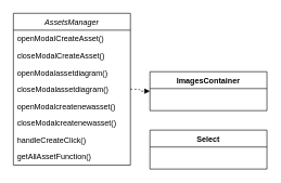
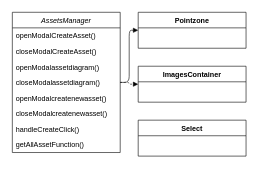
+ <mxCell id="11" value="Pointzone" style="swimlane;align=center;verticalAlign=middle;childLayout=stackLayout;horizontal=1;startSize=26;horizontalStack=0;resizeParent=1;resizeLast=0;marginBottom=0;rounded=0;shadow=0;strokeWidth=1;" vertex="1" parent="1"><mxGeometry x="230" y="20" width="180" height="60" as="geometry" /></mxCell>
+ <mxCell id="14" value="" style="endArrow=block;endSize=6;edgeStyle=elbowEdgeStyle;elbow=horizontal;" edge="1" parent="1" source="2" target="11"><mxGeometry relative="1" as="geometry" /></mxCell>
